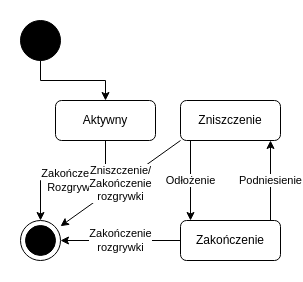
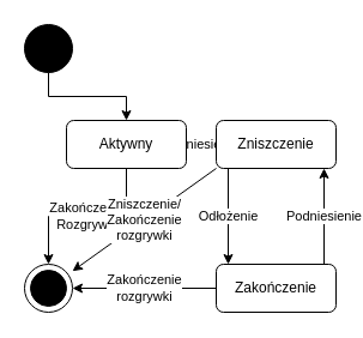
+ <mxCell id="4" value="Podniesienie" style="edgeStyle=orthogonalEdgeStyle;rounded=0;orthogonalLoop=1;jettySize=auto;html=1;" edge="1" parent="1" source="6" target="9"><mxGeometry relative="1" as="geometry" /></mxCell>
